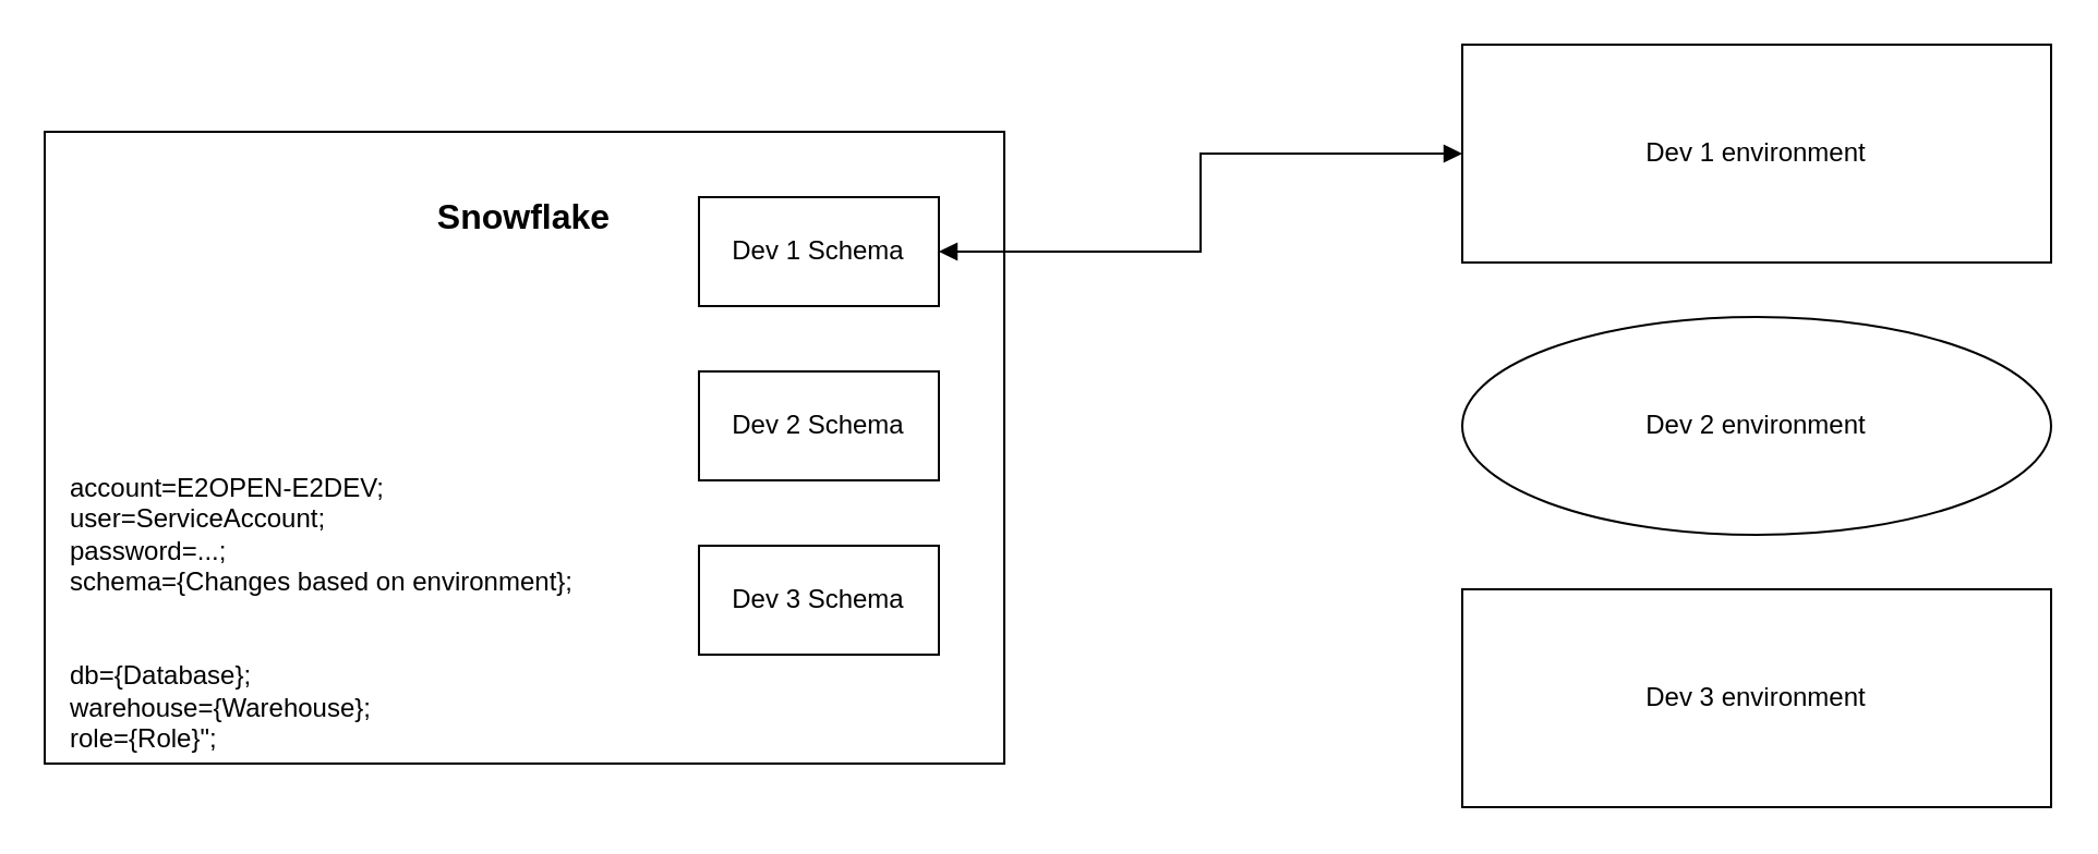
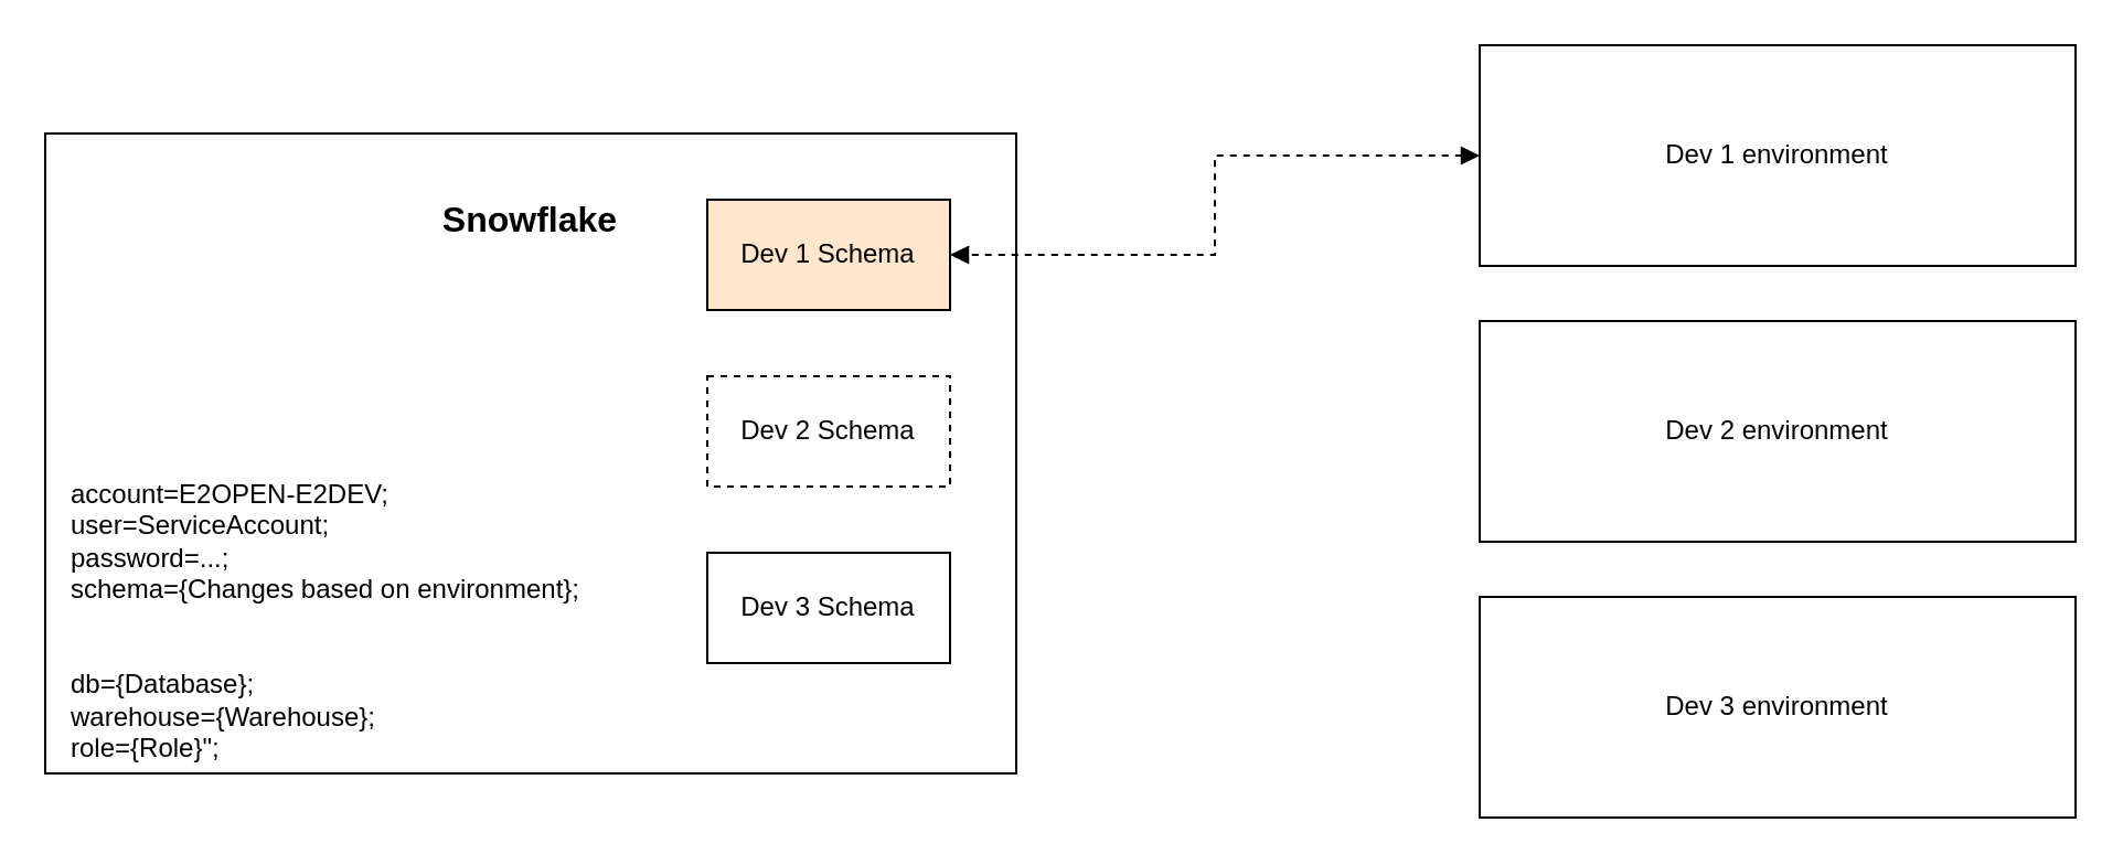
- <mxCell id="6" style="edgeStyle=orthogonalEdgeStyle;rounded=0;orthogonalLoop=1;jettySize=auto;html=1;exitX=0;exitY=0.5;exitDx=0;exitDy=0;entryX=1;entryY=0.5;entryDx=0;entryDy=0;startArrow=block;startFill=1;endArrow=block;endFill=1;" edge="1" parent="1" source="7" target="3"><mxGeometry relative="1" as="geometry" /></mxCell>
+ <mxCell id="6" style="edgeStyle=orthogonalEdgeStyle;rounded=0;orthogonalLoop=1;jettySize=auto;html=1;exitX=0;exitY=0.5;exitDx=0;exitDy=0;entryX=1;entryY=0.5;entryDx=0;entryDy=0;startArrow=block;startFill=1;endArrow=block;endFill=1;dashed=1;" edge="1" parent="1" source="7" target="3"><mxGeometry relative="1" as="geometry" /></mxCell>
- <mxCell id="3" value="Dev 1 Schema" style="html=1;whiteSpace=wrap;" vertex="1" parent="1"><mxGeometry x="320" y="90" width="110" height="50" as="geometry" /></mxCell>
+ <mxCell id="3" value="Dev 1 Schema" style="html=1;whiteSpace=wrap;fillColor=#ffe6cc;" vertex="1" parent="1"><mxGeometry x="320" y="90" width="110" height="50" as="geometry" /></mxCell>
- <mxCell id="4" value="Dev 2 Schema" style="html=1;whiteSpace=wrap;" vertex="1" parent="1"><mxGeometry x="320" y="170" width="110" height="50" as="geometry" /></mxCell>
+ <mxCell id="4" value="Dev 2 Schema" style="html=1;whiteSpace=wrap;dashed=1;" vertex="1" parent="1"><mxGeometry x="320" y="170" width="110" height="50" as="geometry" /></mxCell>
- <mxCell id="8" value="Dev 2 environment" style="ellipse;html=1;whiteSpace=wrap;" vertex="1" parent="1"><mxGeometry x="670" y="145" width="270" height="100" as="geometry" /></mxCell>
+ <mxCell id="8" value="Dev 2 environment" style="html=1;whiteSpace=wrap;" vertex="1" parent="1"><mxGeometry x="670" y="145" width="270" height="100" as="geometry" /></mxCell>
